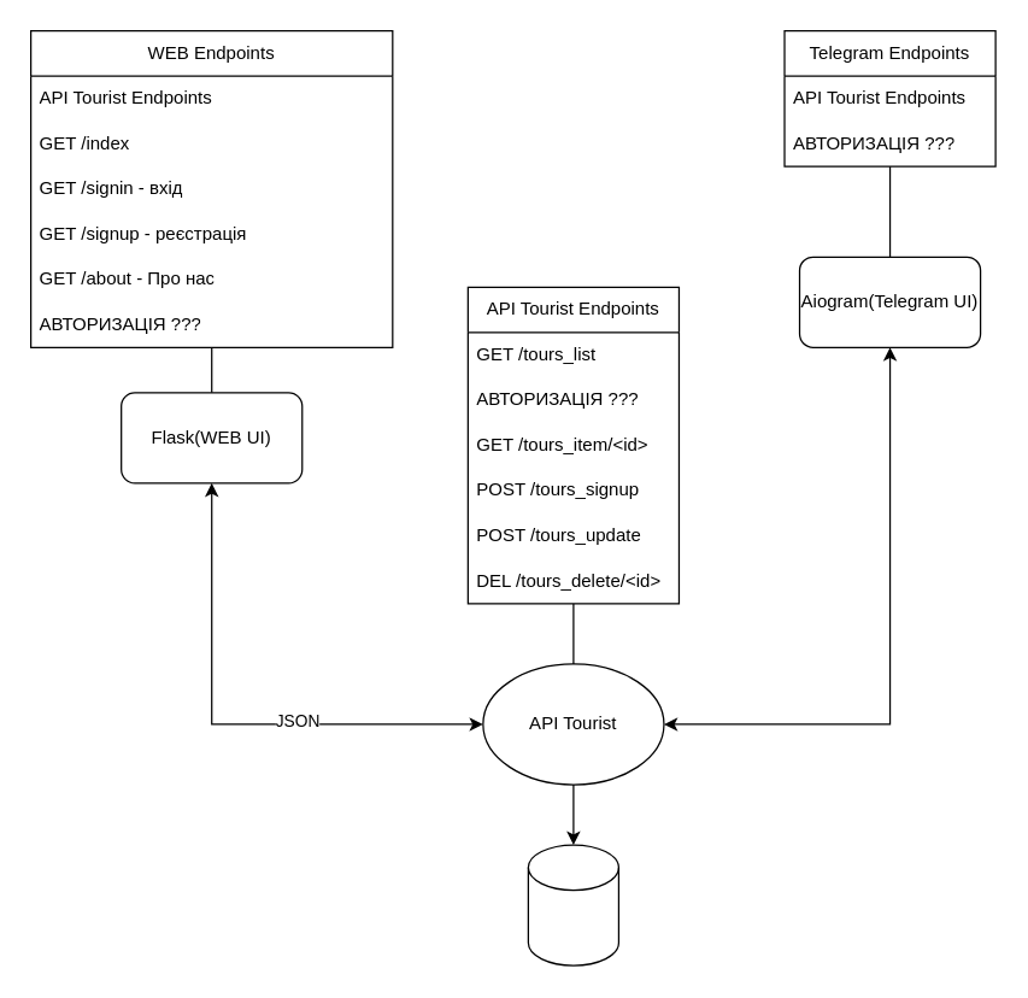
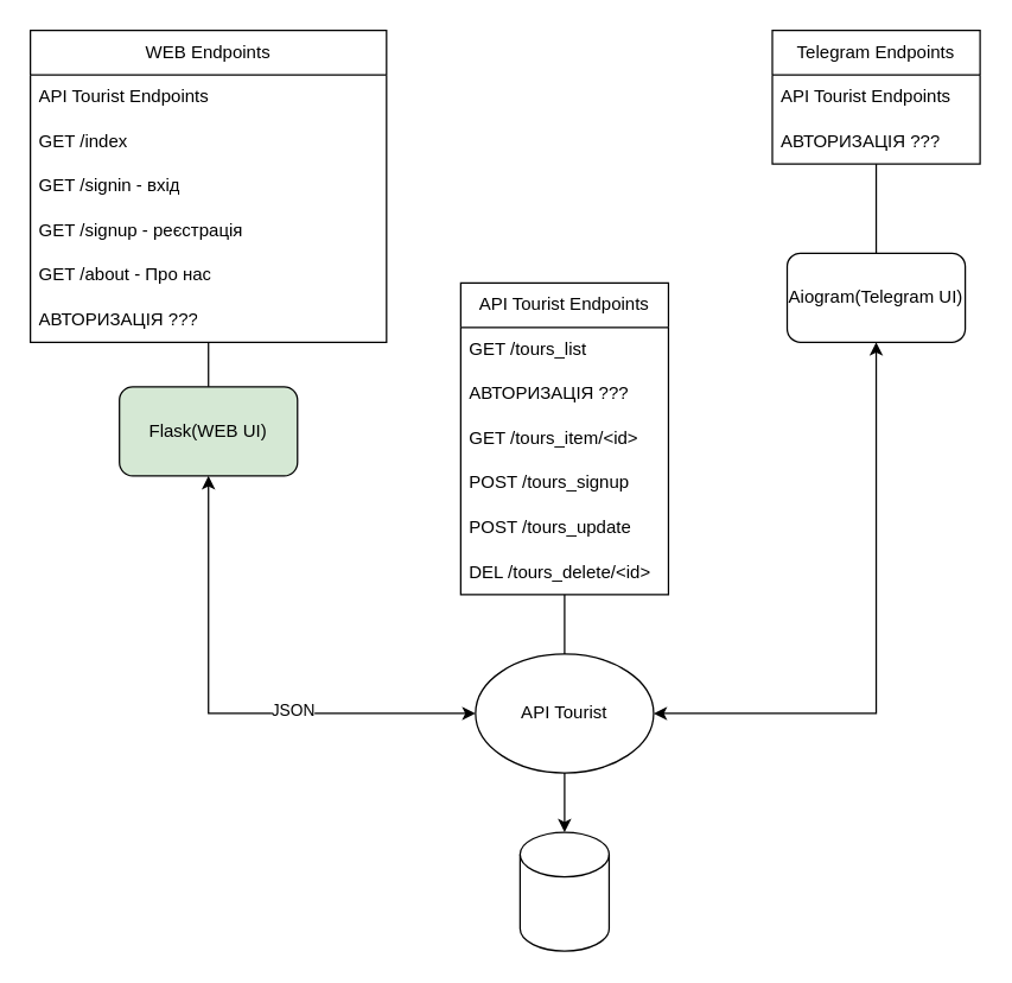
- <mxCell id="7" value="Flask(WEB UI)" style="rounded=1;whiteSpace=wrap;html=1;" vertex="1" parent="1"><mxGeometry x="80" y="260" width="120" height="60" as="geometry" /></mxCell>
+ <mxCell id="7" value="Flask(WEB UI)" style="rounded=1;whiteSpace=wrap;html=1;fillColor=#d5e8d4;" vertex="1" parent="1"><mxGeometry x="80" y="260" width="120" height="60" as="geometry" /></mxCell>
